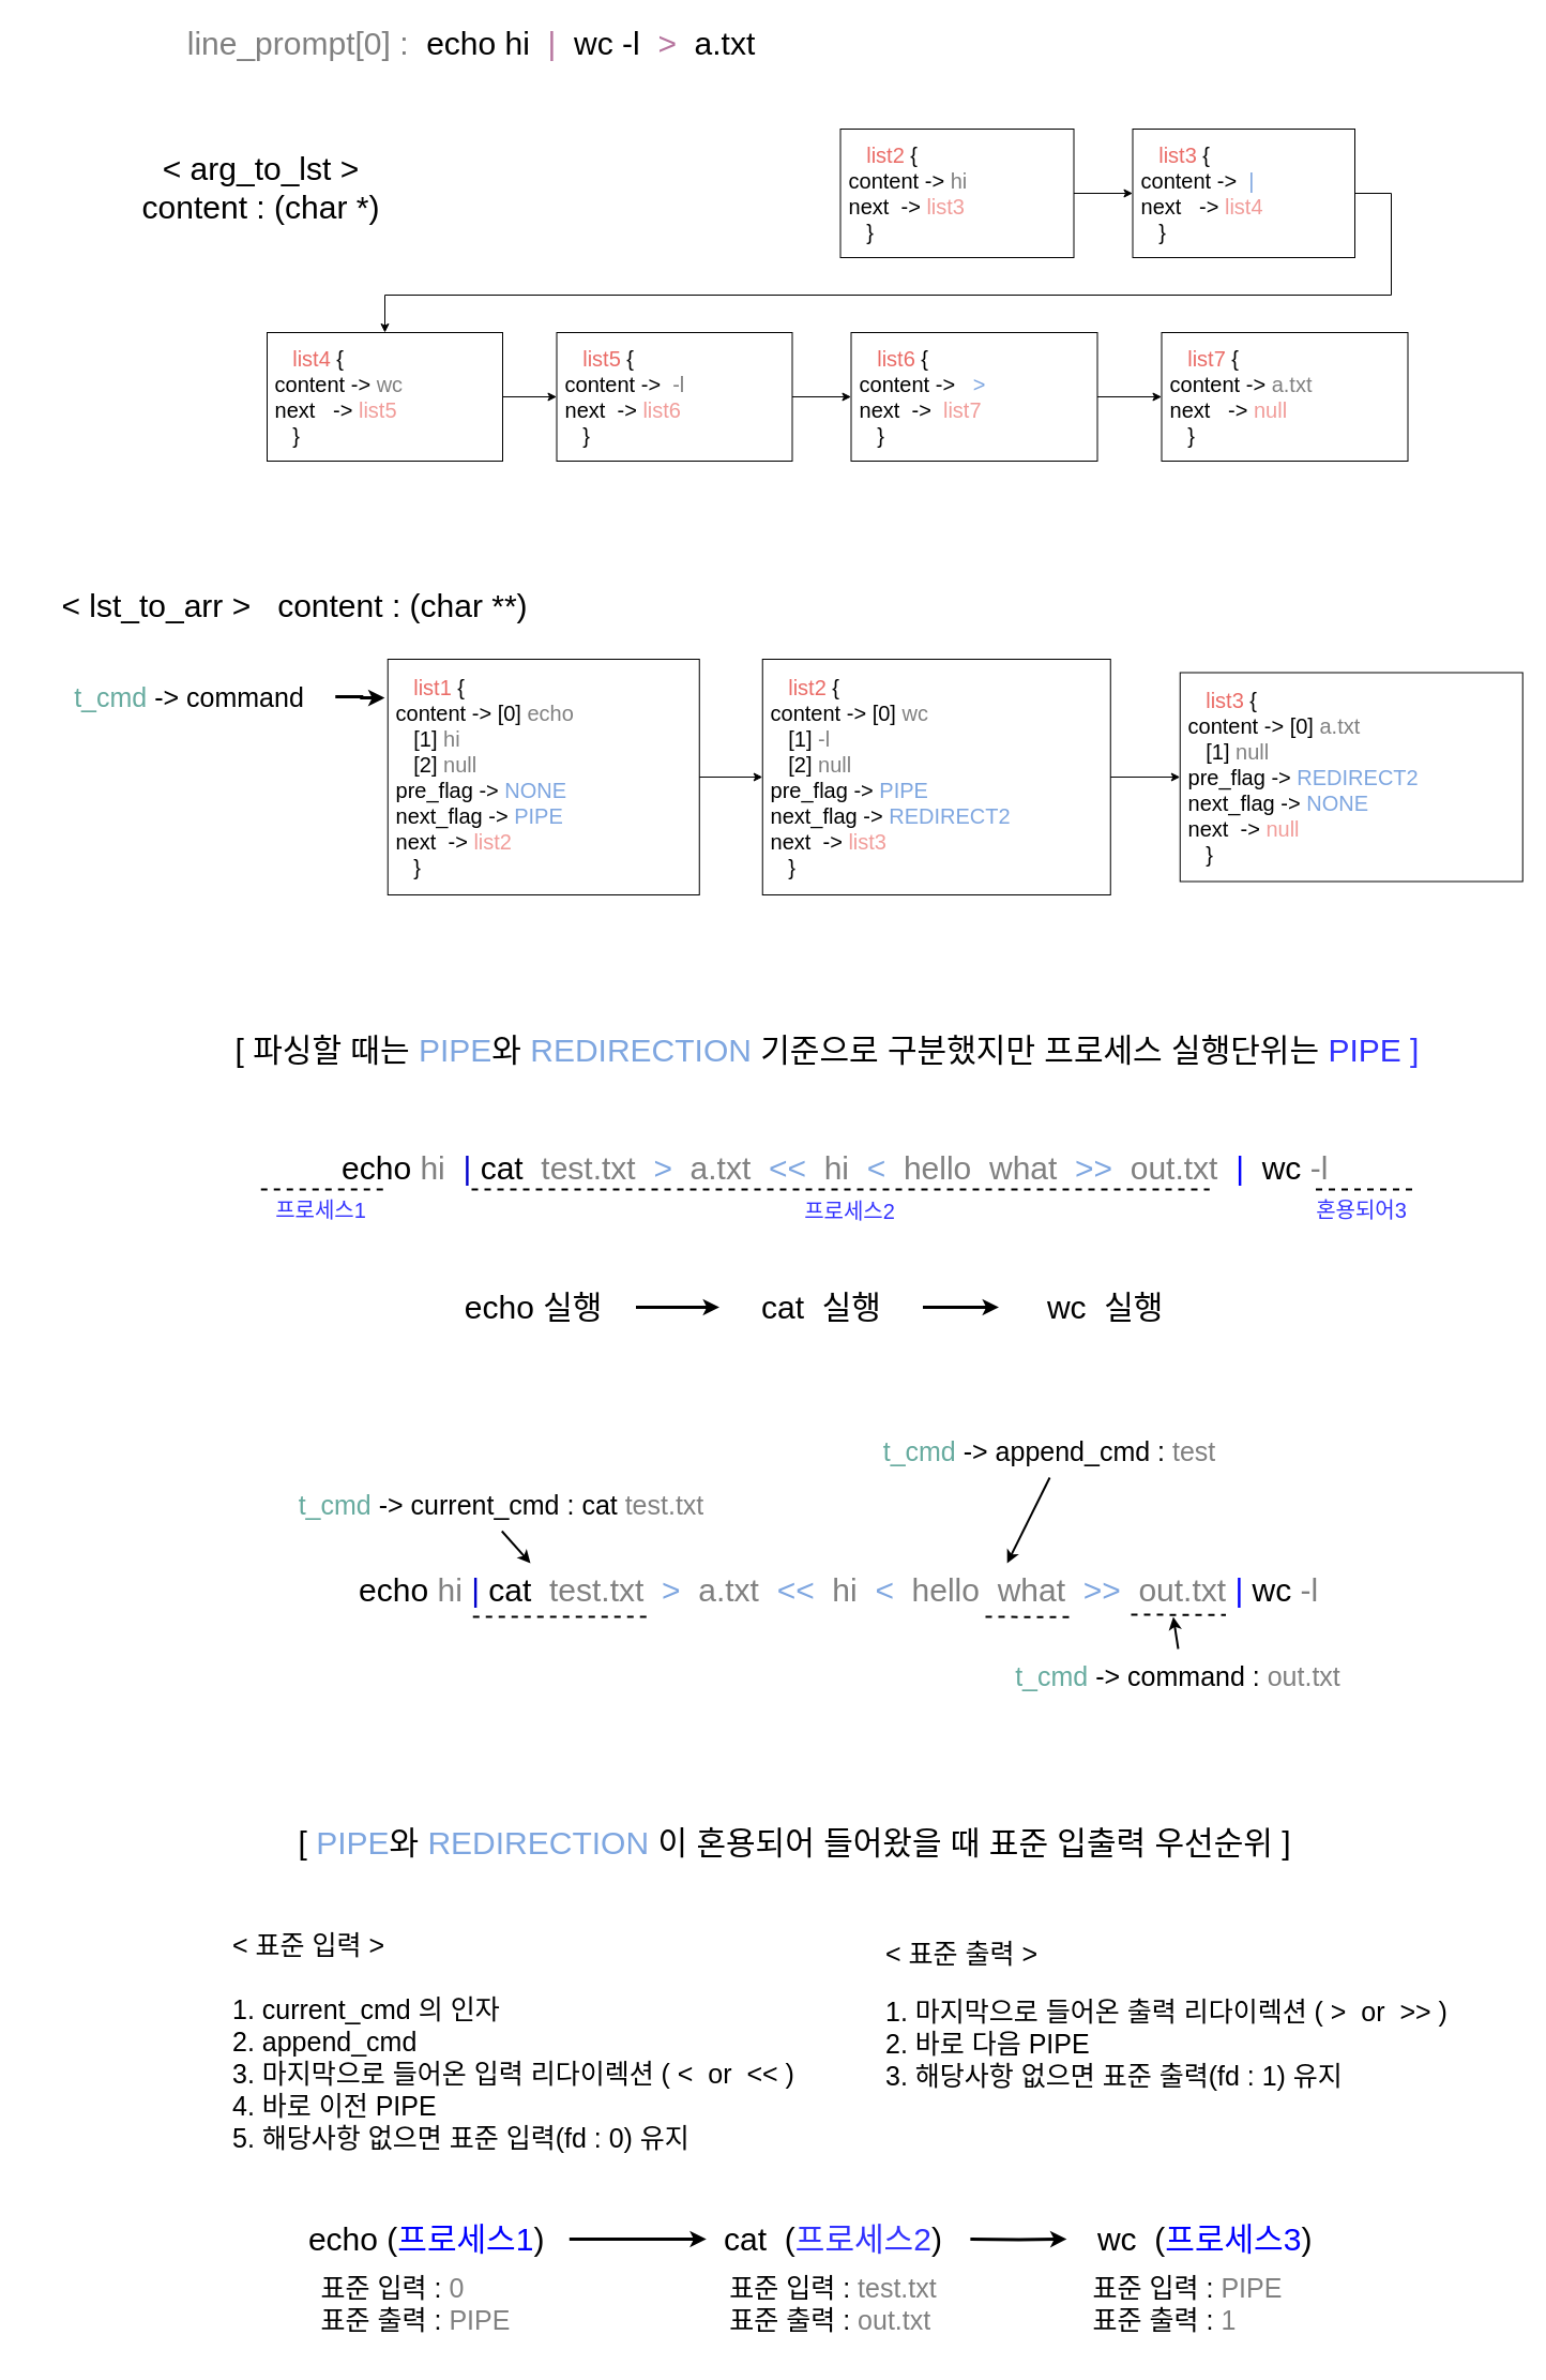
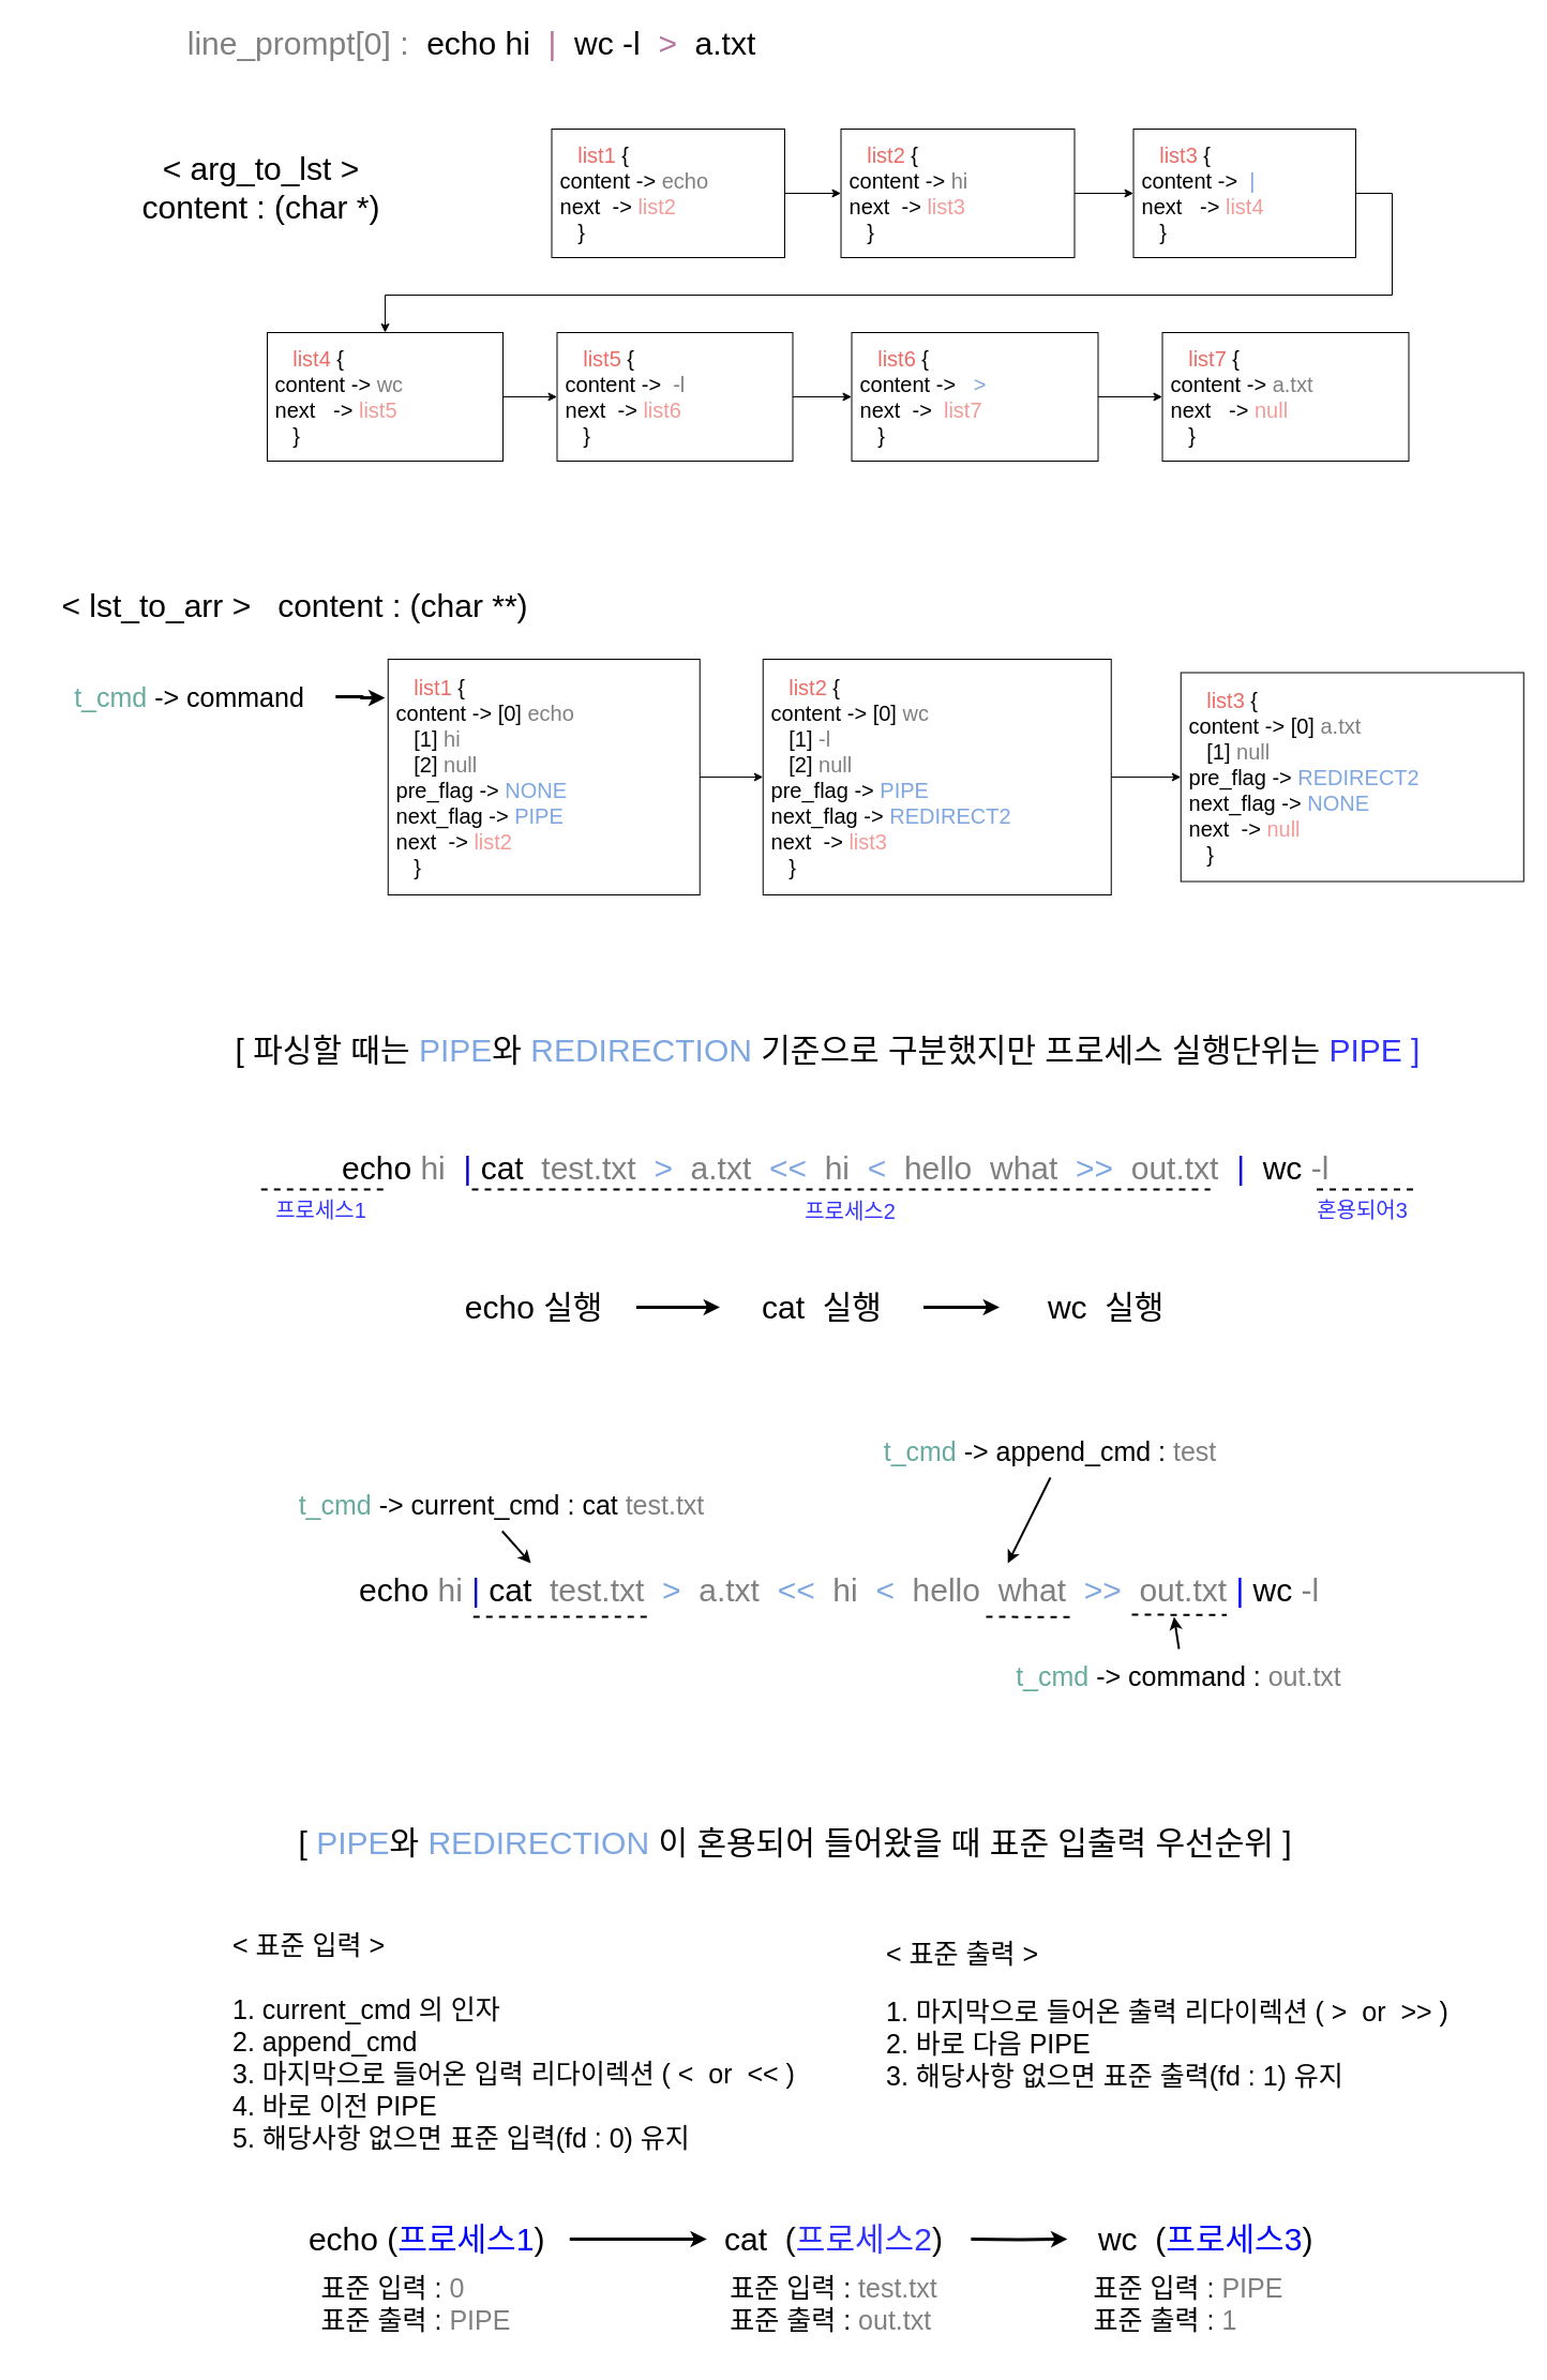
+ <mxCell id="5" value="&lt;font color=&quot;#ea6b66&quot; style=&quot;font-family: &amp;#34;helvetica&amp;#34; ; font-size: 20px ; font-style: normal ; font-weight: 400 ; letter-spacing: normal ; text-align: left ; text-indent: 0px ; text-transform: none ; word-spacing: 0px&quot;&gt;&amp;nbsp; &amp;nbsp; list1&lt;/font&gt;&lt;span style=&quot;color: rgb(0 , 0 , 0) ; font-family: &amp;#34;helvetica&amp;#34; ; font-size: 20px ; font-style: normal ; font-weight: 400 ; letter-spacing: normal ; text-align: left ; text-indent: 0px ; text-transform: none ; word-spacing: 0px ; display: inline ; float: none&quot;&gt;&lt;span&gt;&amp;nbsp;&lt;/span&gt;{&lt;/span&gt;&lt;br style=&quot;color: rgb(0 , 0 , 0) ; font-family: &amp;#34;helvetica&amp;#34; ; font-size: 20px ; font-style: normal ; font-weight: 400 ; letter-spacing: normal ; text-align: left ; text-indent: 0px ; text-transform: none ; word-spacing: 0px&quot;&gt;&lt;span style=&quot;color: rgb(0 , 0 , 0) ; font-family: &amp;#34;helvetica&amp;#34; ; font-size: 20px ; font-style: normal ; font-weight: 400 ; letter-spacing: normal ; text-align: left ; text-indent: 0px ; text-transform: none ; word-spacing: 0px&quot;&gt; &lt;/span&gt;&lt;span style=&quot;color: rgb(0 , 0 , 0) ; font-family: &amp;#34;helvetica&amp;#34; ; font-size: 20px ; font-style: normal ; font-weight: 400 ; letter-spacing: normal ; text-align: left ; text-indent: 0px ; text-transform: none ; word-spacing: 0px ; display: inline ; float: none&quot;&gt;&lt;span style=&quot;white-space: pre&quot;&gt; &lt;/span&gt;content&lt;span style=&quot;white-space: pre&quot;&gt; &lt;/span&gt;&lt;/span&gt;&lt;span style=&quot;color: rgb(0 , 0 , 0) ; font-family: &amp;#34;helvetica&amp;#34; ; font-size: 20px ; font-style: normal ; font-weight: 400 ; letter-spacing: normal ; text-align: left ; text-indent: 0px ; text-transform: none ; word-spacing: 0px ; display: inline ; float: none&quot;&gt;-&amp;gt;&lt;span&gt;&amp;nbsp;&lt;/span&gt;&lt;/span&gt;&lt;font color=&quot;#808080&quot; style=&quot;font-family: &amp;#34;helvetica&amp;#34; ; font-size: 20px ; font-style: normal ; font-weight: 400 ; letter-spacing: normal ; text-align: left ; text-indent: 0px ; text-transform: none ; word-spacing: 0px&quot;&gt;echo&lt;/font&gt;&lt;br style=&quot;color: rgb(0 , 0 , 0) ; font-family: &amp;#34;helvetica&amp;#34; ; font-size: 20px ; font-style: normal ; font-weight: 400 ; letter-spacing: normal ; text-align: left ; text-indent: 0px ; text-transform: none ; word-spacing: 0px&quot;&gt;&lt;span style=&quot;color: rgb(0 , 0 , 0) ; font-family: &amp;#34;helvetica&amp;#34; ; font-size: 20px ; font-style: normal ; font-weight: 400 ; letter-spacing: normal ; text-align: left ; text-indent: 0px ; text-transform: none ; word-spacing: 0px&quot;&gt; &lt;/span&gt;&lt;span style=&quot;color: rgb(0 , 0 , 0) ; font-family: &amp;#34;helvetica&amp;#34; ; font-size: 20px ; font-style: normal ; font-weight: 400 ; letter-spacing: normal ; text-align: left ; text-indent: 0px ; text-transform: none ; word-spacing: 0px ; display: inline ; float: none&quot;&gt;&lt;span style=&quot;white-space: pre&quot;&gt; &lt;/span&gt;next&lt;span style=&quot;white-space: pre&quot;&gt; &lt;/span&gt;&lt;span style=&quot;white-space: pre&quot;&gt; &lt;/span&gt;&lt;/span&gt;&lt;span style=&quot;color: rgb(0 , 0 , 0) ; font-family: &amp;#34;helvetica&amp;#34; ; font-size: 20px ; font-style: normal ; font-weight: 400 ; letter-spacing: normal ; text-align: left ; text-indent: 0px ; text-transform: none ; word-spacing: 0px ; display: inline ; float: none&quot;&gt;-&amp;gt;&amp;nbsp;&lt;/span&gt;&lt;font color=&quot;#f19c99&quot; style=&quot;font-family: &amp;#34;helvetica&amp;#34; ; font-size: 20px ; font-style: normal ; font-weight: 400 ; letter-spacing: normal ; text-align: left ; text-indent: 0px ; text-transform: none ; word-spacing: 0px&quot;&gt;list2&lt;/font&gt;&lt;br style=&quot;color: rgb(0 , 0 , 0) ; font-family: &amp;#34;helvetica&amp;#34; ; font-size: 20px ; font-style: normal ; font-weight: 400 ; letter-spacing: normal ; text-align: left ; text-indent: 0px ; text-transform: none ; word-spacing: 0px&quot;&gt;&lt;span style=&quot;color: rgb(0 , 0 , 0) ; font-family: &amp;#34;helvetica&amp;#34; ; font-size: 20px ; font-style: normal ; font-weight: 400 ; letter-spacing: normal ; text-align: left ; text-indent: 0px ; text-transform: none ; word-spacing: 0px ; display: inline ; float: none&quot;&gt;&amp;nbsp; &amp;nbsp; }&lt;/span&gt;" style="rounded=0;whiteSpace=wrap;html=1;fontSize=20;align=left;labelBackgroundColor=none;fillColor=none;" parent="1" vertex="1"><mxGeometry x="514.5" y="120" width="217.5" height="120" as="geometry" /></mxCell>
+ <mxCell id="4" value="" style="edgeStyle=orthogonalEdgeStyle;rounded=0;orthogonalLoop=1;jettySize=auto;html=1;fontSize=20;" parent="1" source="5" target="7" edge="1"><mxGeometry relative="1" as="geometry" /></mxCell>
